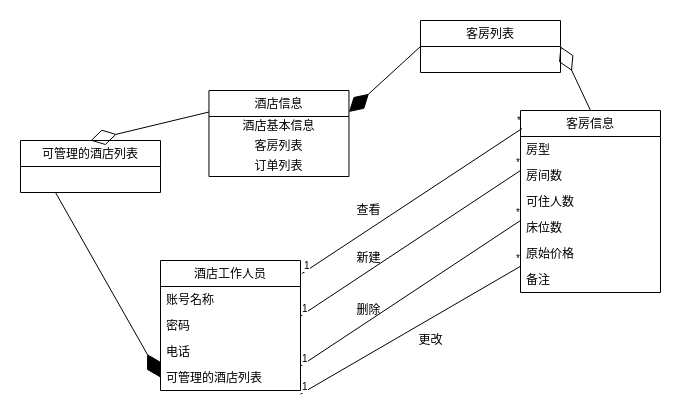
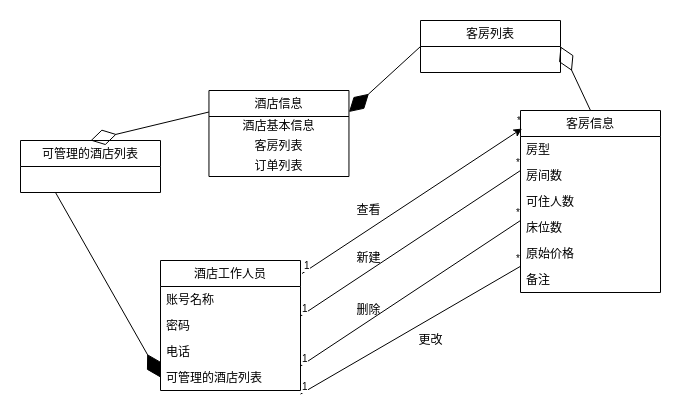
- <mxCell id="2" value="" style="endArrow=none;html=1;entryX=0.011;entryY=0.099;entryDx=0;entryDy=0;exitX=1.011;exitY=0.1;exitDx=0;exitDy=0;exitPerimeter=0;entryPerimeter=0;" edge="1" parent="1" source="7" target="28"><mxGeometry relative="1" as="geometry"><mxPoint x="250" y="80" as="sourcePoint" /><mxPoint x="410" y="80" as="targetPoint" /></mxGeometry></mxCell>
+ <mxCell id="2" value="" style="endArrow=classic;html=1;entryX=0.011;entryY=0.099;entryDx=0;entryDy=0;exitX=1.011;exitY=0.1;exitDx=0;exitDy=0;exitPerimeter=0;entryPerimeter=0;" edge="1" parent="1" source="7" target="28"><mxGeometry relative="1" as="geometry"><mxPoint x="250" y="80" as="sourcePoint" /><mxPoint x="410" y="80" as="targetPoint" /></mxGeometry></mxCell>
